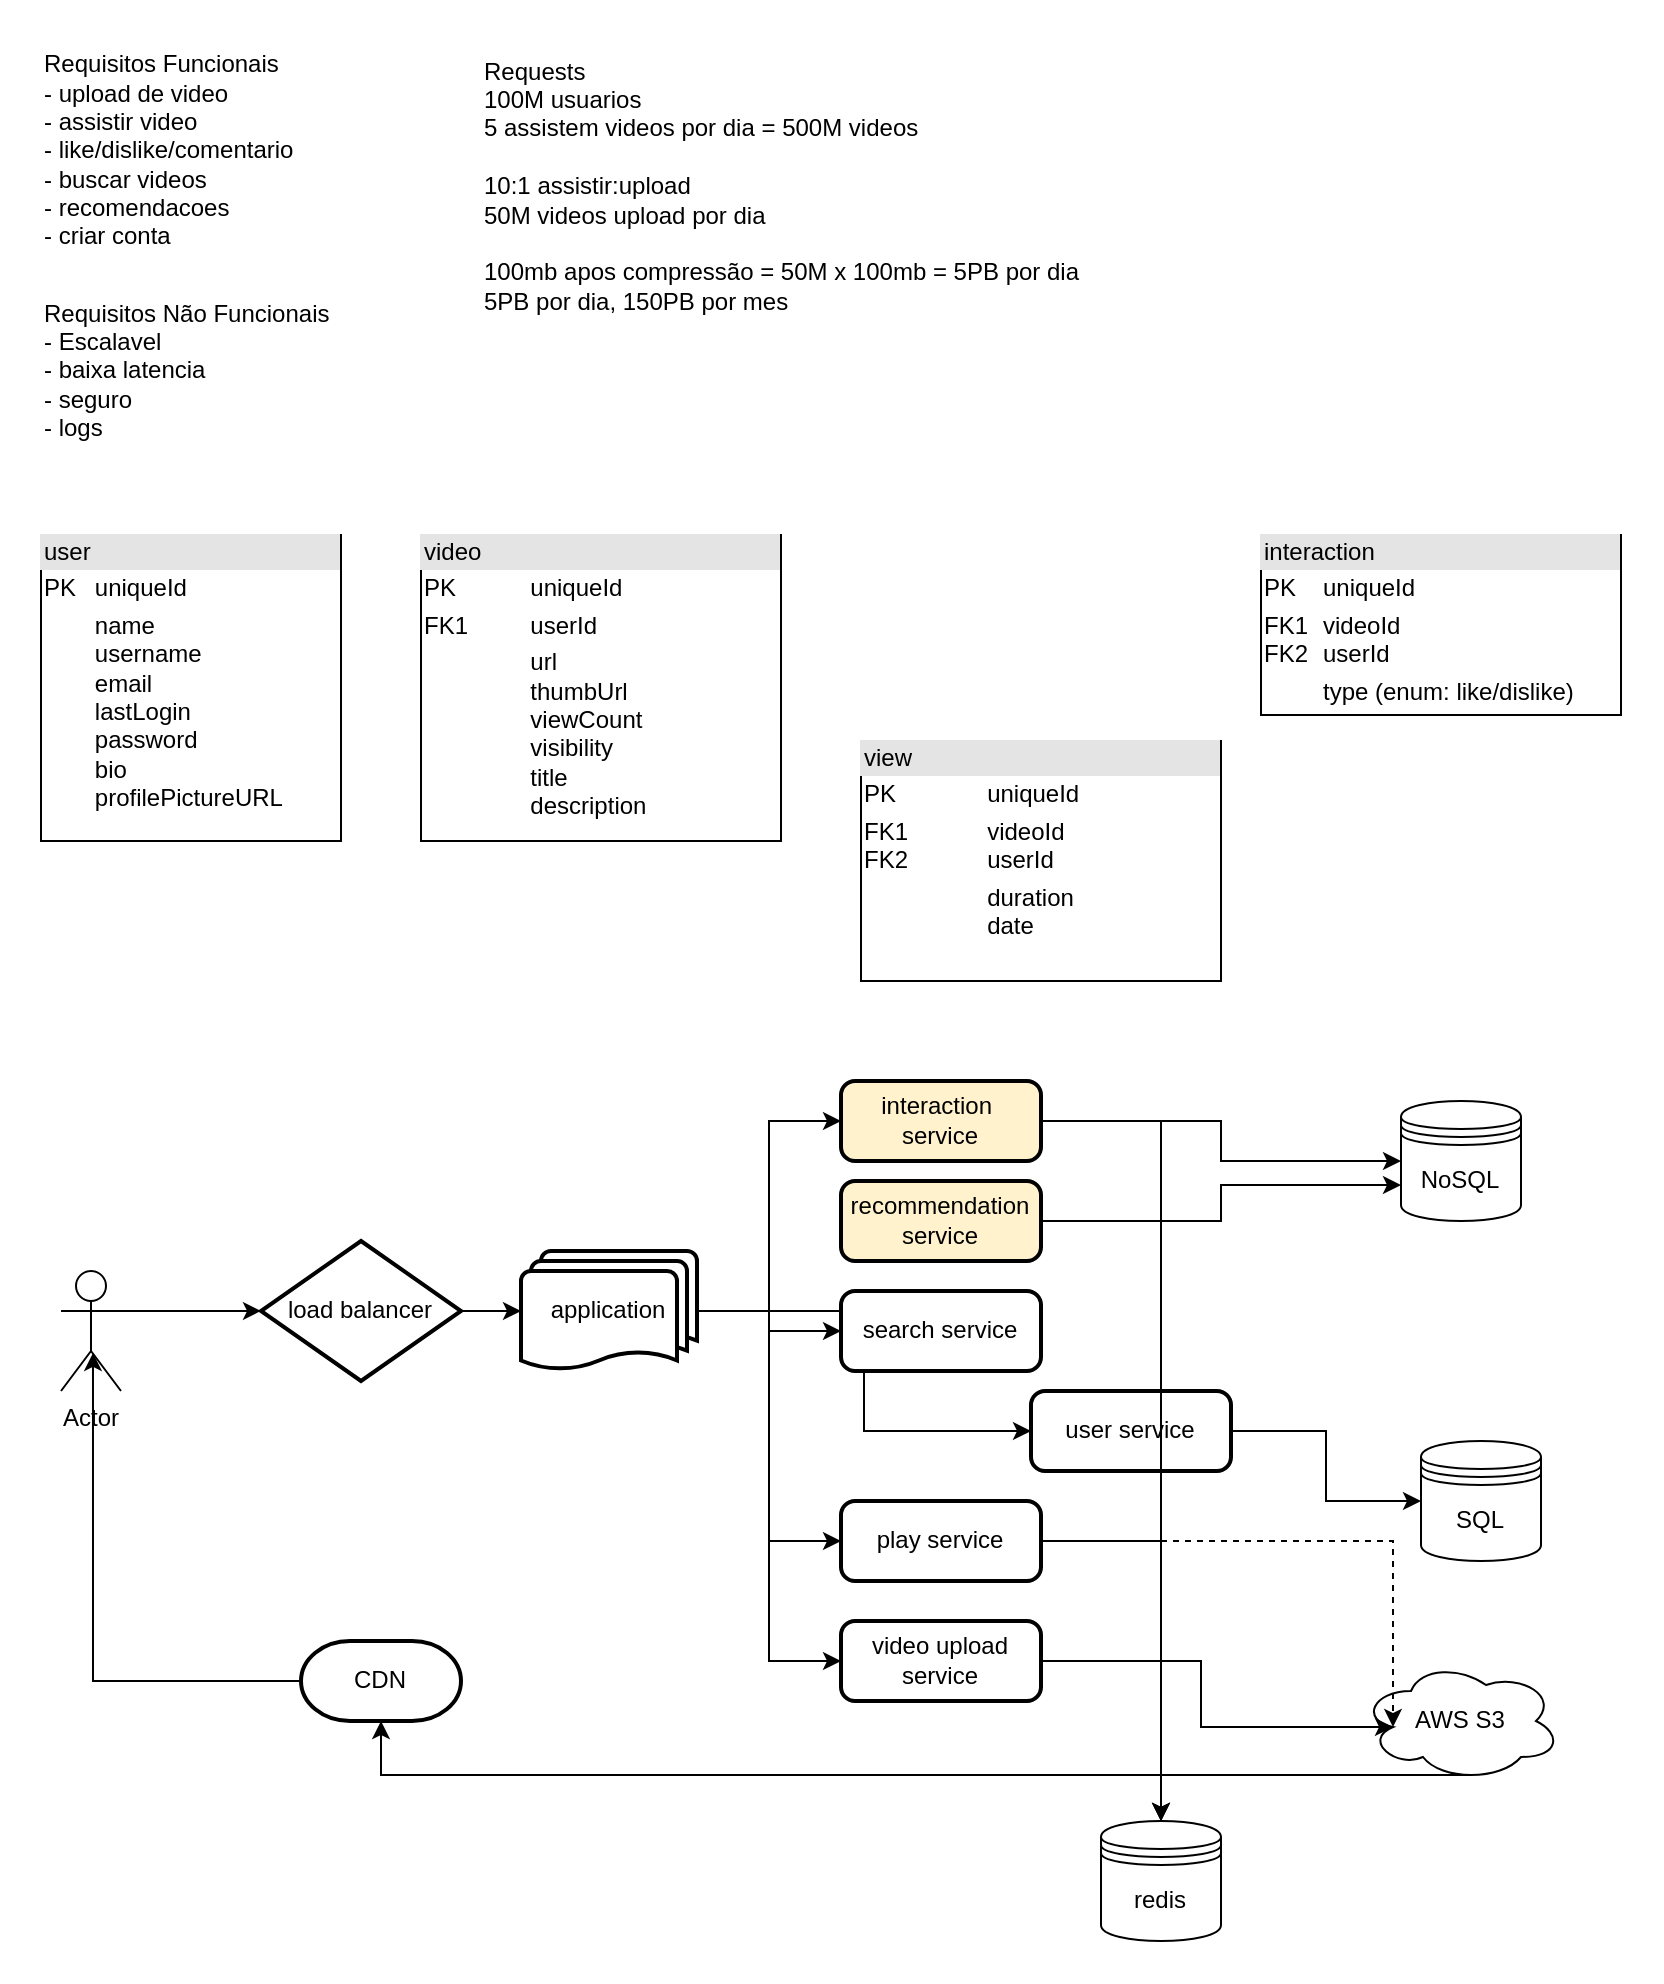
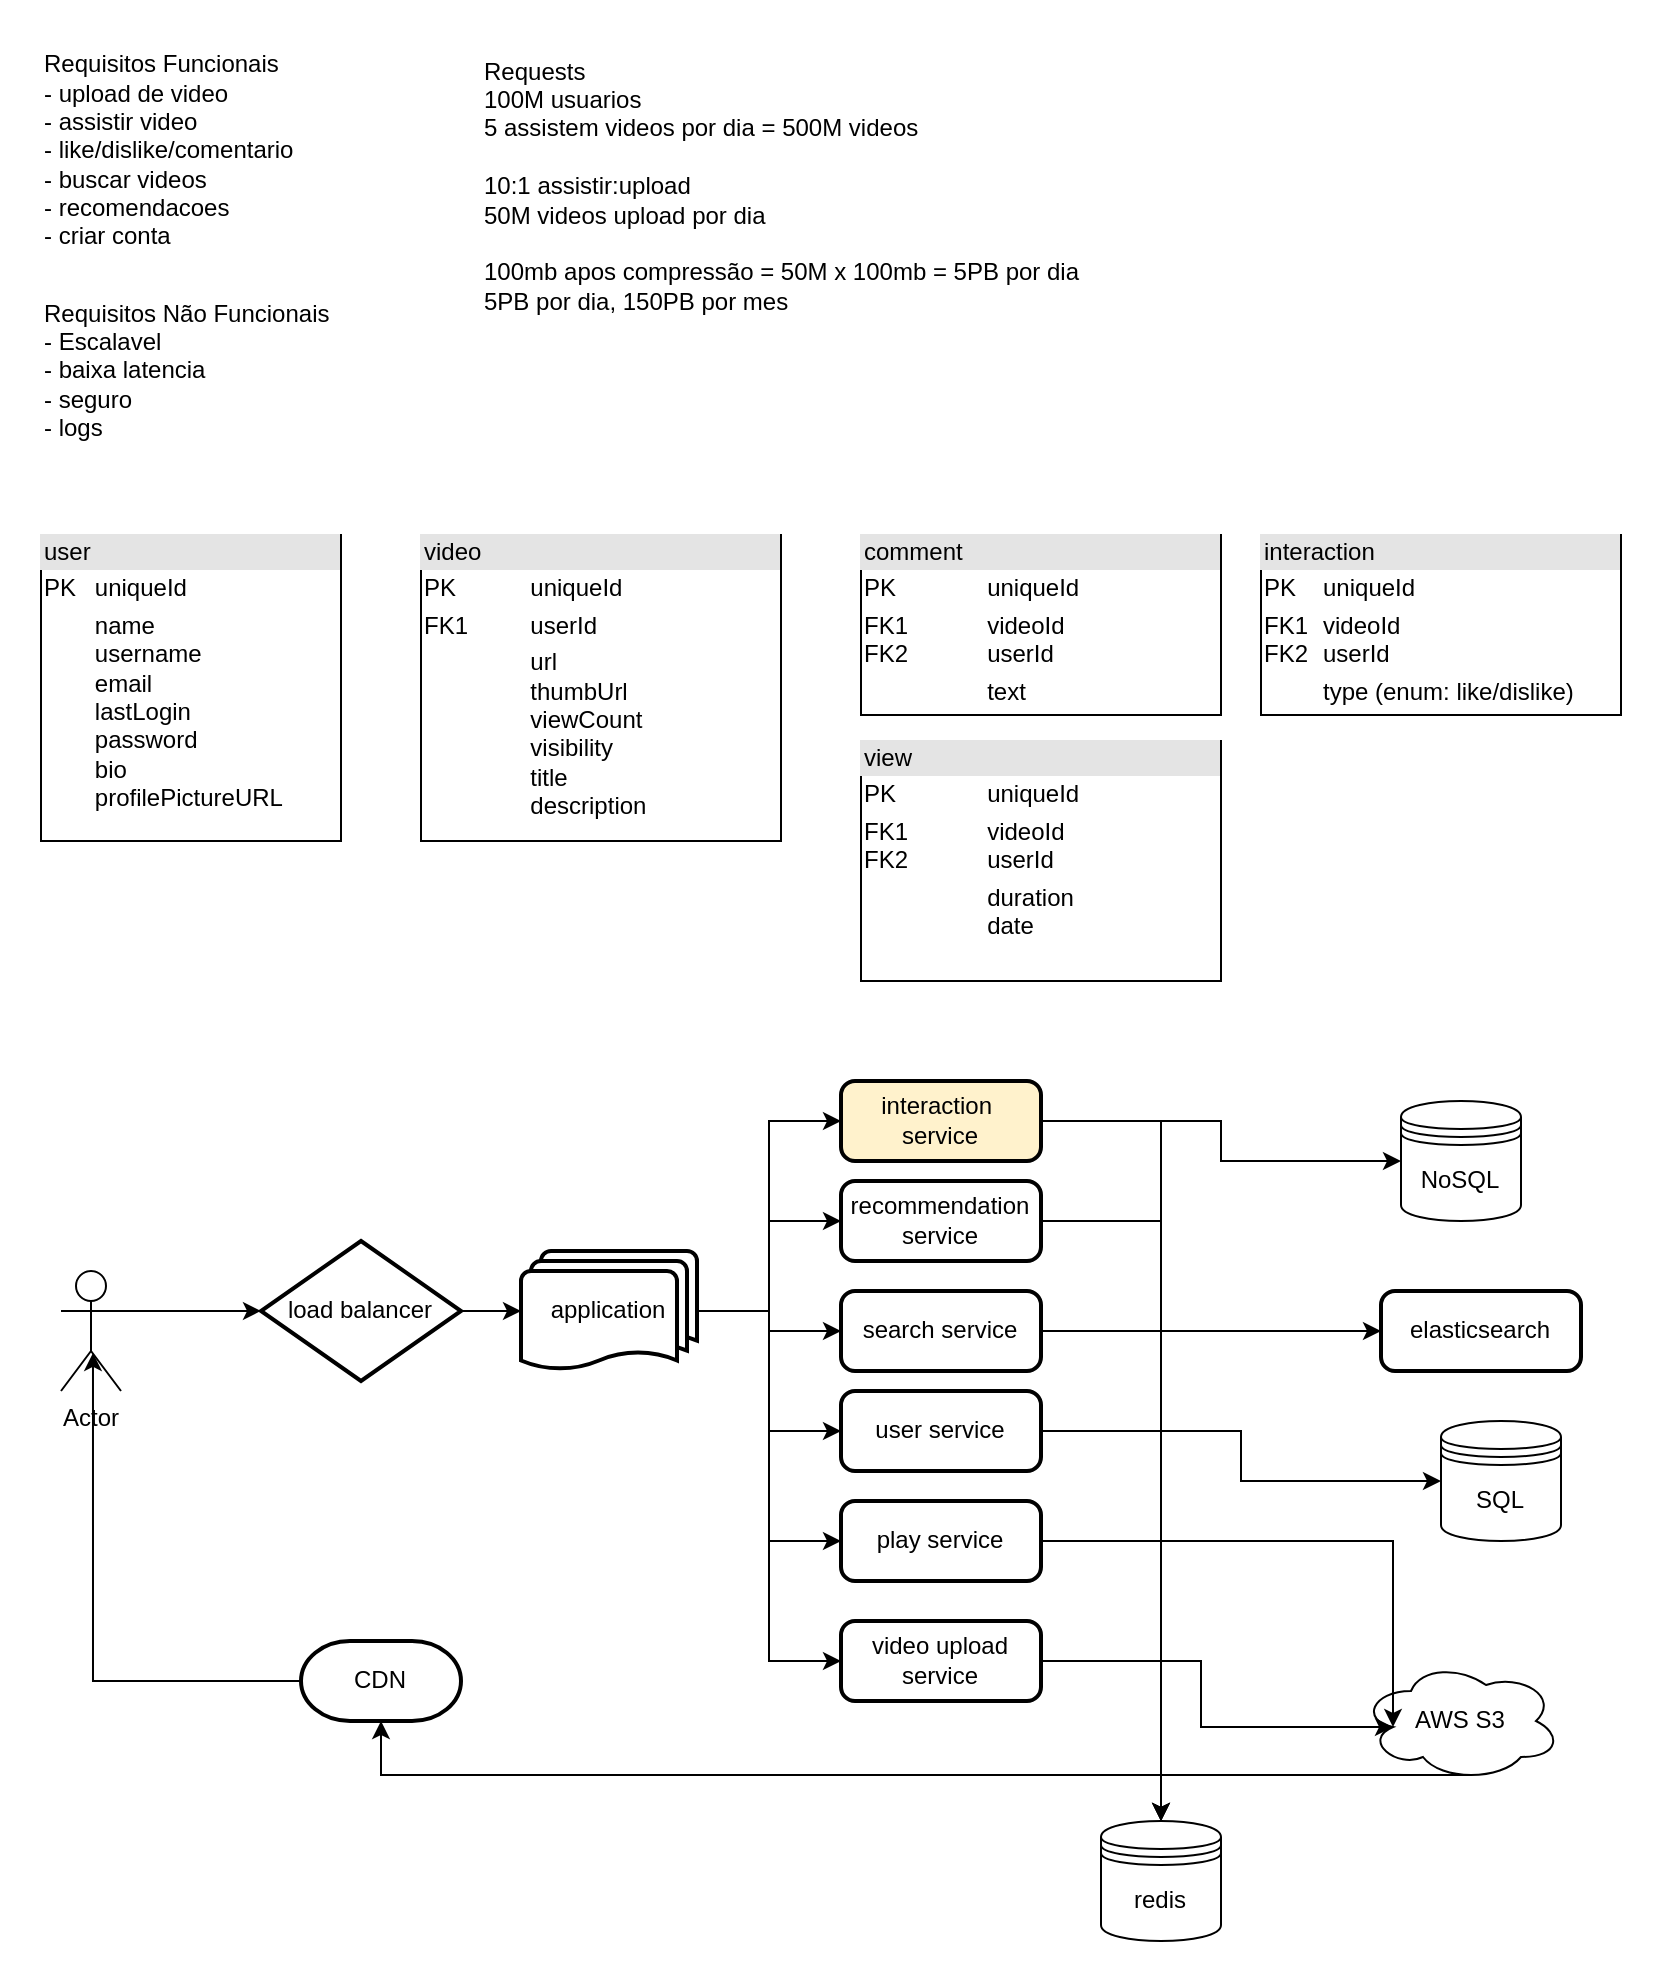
+ <mxCell id="7" value="&lt;div style=&quot;box-sizing:border-box;width:100%;background:#e4e4e4;padding:2px;&quot;&gt;comment&lt;/div&gt;&lt;table style=&quot;width:100%;font-size:1em;&quot; cellpadding=&quot;2&quot; cellspacing=&quot;0&quot;&gt;&lt;tbody&gt;&lt;tr&gt;&lt;td&gt;PK&lt;/td&gt;&lt;td&gt;uniqueId&lt;/td&gt;&lt;/tr&gt;&lt;tr&gt;&lt;td&gt;FK1&lt;br&gt;FK2&lt;/td&gt;&lt;td&gt;videoId&lt;br&gt;userId&lt;br&gt;&lt;/td&gt;&lt;/tr&gt;&lt;tr&gt;&lt;td&gt;&lt;br&gt;&lt;/td&gt;&lt;td&gt;text&lt;/td&gt;&lt;/tr&gt;&lt;/tbody&gt;&lt;/table&gt;" style="verticalAlign=top;align=left;overflow=fill;html=1;whiteSpace=wrap;" vertex="1" parent="1"><mxGeometry x="430" y="267" width="180" height="90" as="geometry" /></mxCell>
- <mxCell id="24" style="edgeStyle=orthogonalEdgeStyle;rounded=0;orthogonalLoop=1;jettySize=auto;html=1;exitX=1;exitY=0.5;exitDx=0;exitDy=0;entryX=0;entryY=0.7;entryDx=0;entryDy=0;" edge="1" parent="1" source="26" target="41"><mxGeometry relative="1" as="geometry" /></mxCell>
+ <mxCell id="13" style="edgeStyle=orthogonalEdgeStyle;rounded=0;orthogonalLoop=1;jettySize=auto;html=1;exitX=1;exitY=0.5;exitDx=0;exitDy=0;exitPerimeter=0;entryX=0;entryY=0.5;entryDx=0;entryDy=0;" edge="1" parent="1" source="17" target="26"><mxGeometry relative="1" as="geometry" /></mxCell>
- <mxCell id="26" value="recommendation service" style="rounded=1;whiteSpace=wrap;html=1;absoluteArcSize=1;arcSize=14;strokeWidth=2;fillColor=#fff2cc;" vertex="1" parent="1"><mxGeometry x="420" y="590" width="100" height="40" as="geometry" /></mxCell>
+ <mxCell id="26" value="recommendation service" style="rounded=1;whiteSpace=wrap;html=1;absoluteArcSize=1;arcSize=14;strokeWidth=2;" vertex="1" parent="1"><mxGeometry x="420" y="590" width="100" height="40" as="geometry" /></mxCell>
+ <mxCell id="22" value="" style="edgeStyle=orthogonalEdgeStyle;rounded=0;orthogonalLoop=1;jettySize=auto;html=1;" edge="1" parent="1" source="23" target="40"><mxGeometry relative="1" as="geometry" /></mxCell>
+ <mxCell id="40" value="elasticsearch" style="rounded=1;whiteSpace=wrap;html=1;absoluteArcSize=1;arcSize=14;strokeWidth=2;" vertex="1" parent="1"><mxGeometry x="690" y="645" width="100" height="40" as="geometry" /></mxCell>
- <mxCell id="20" value="user service" style="rounded=1;whiteSpace=wrap;html=1;absoluteArcSize=1;arcSize=14;strokeWidth=2;" vertex="1" parent="1"><mxGeometry x="515" y="695" width="100" height="40" as="geometry" /></mxCell>
+ <mxCell id="20" value="user service" style="rounded=1;whiteSpace=wrap;html=1;absoluteArcSize=1;arcSize=14;strokeWidth=2;" vertex="1" parent="1"><mxGeometry x="420" y="695" width="100" height="40" as="geometry" /></mxCell>
- <mxCell id="42" value="SQL" style="shape=datastore;whiteSpace=wrap;html=1;" vertex="1" parent="1"><mxGeometry x="710" y="720" width="60" height="60" as="geometry" /></mxCell>
+ <mxCell id="42" value="SQL" style="shape=datastore;whiteSpace=wrap;html=1;" vertex="1" parent="1"><mxGeometry x="720" y="710" width="60" height="60" as="geometry" /></mxCell>
- <mxCell id="36" style="edgeStyle=orthogonalEdgeStyle;rounded=0;orthogonalLoop=1;jettySize=auto;html=1;exitX=1;exitY=0.5;exitDx=0;exitDy=0;entryX=0.16;entryY=0.55;entryDx=0;entryDy=0;entryPerimeter=0;dashed=1;" edge="1" parent="1" source="33" target="34"><mxGeometry relative="1" as="geometry" /></mxCell>
+ <mxCell id="36" style="edgeStyle=orthogonalEdgeStyle;rounded=0;orthogonalLoop=1;jettySize=auto;html=1;exitX=1;exitY=0.5;exitDx=0;exitDy=0;entryX=0.16;entryY=0.55;entryDx=0;entryDy=0;entryPerimeter=0;" edge="1" parent="1" source="33" target="34"><mxGeometry relative="1" as="geometry" /></mxCell>
